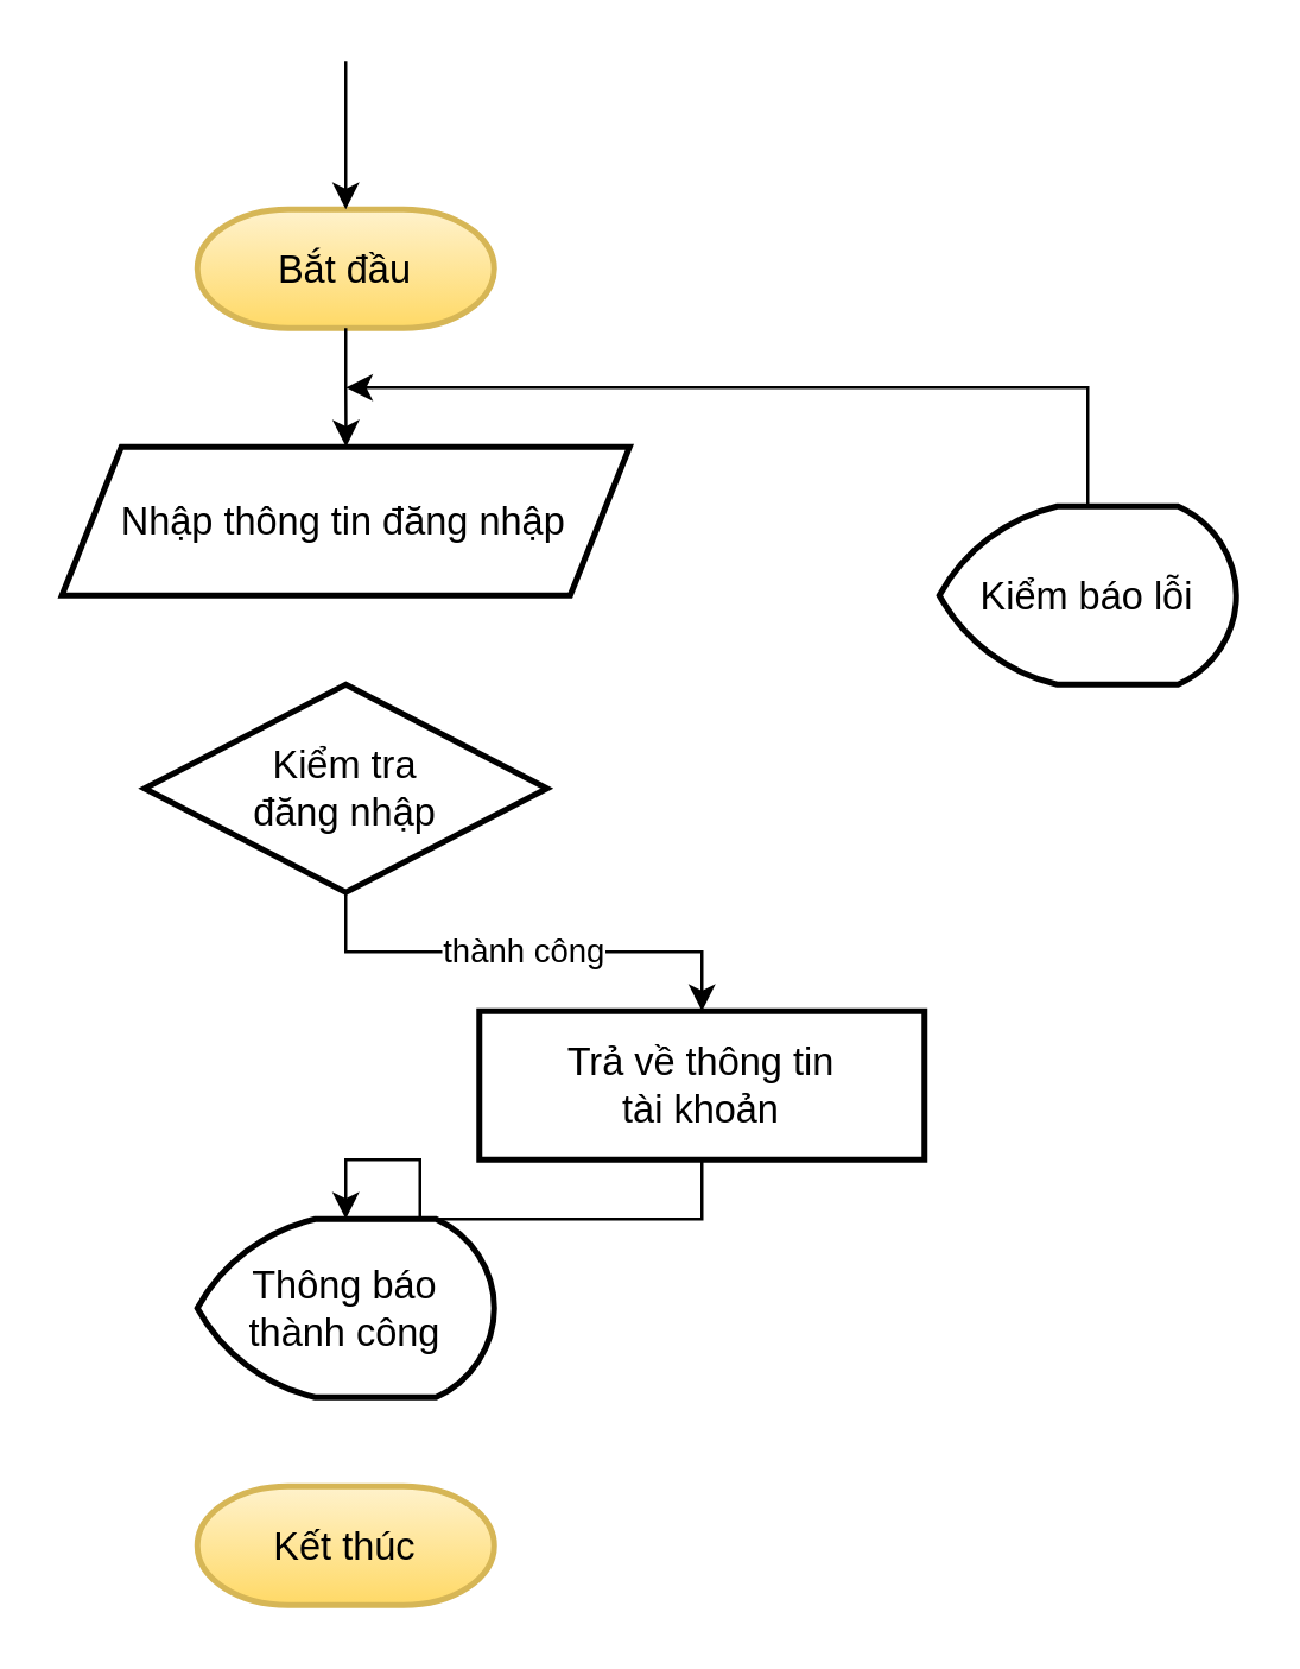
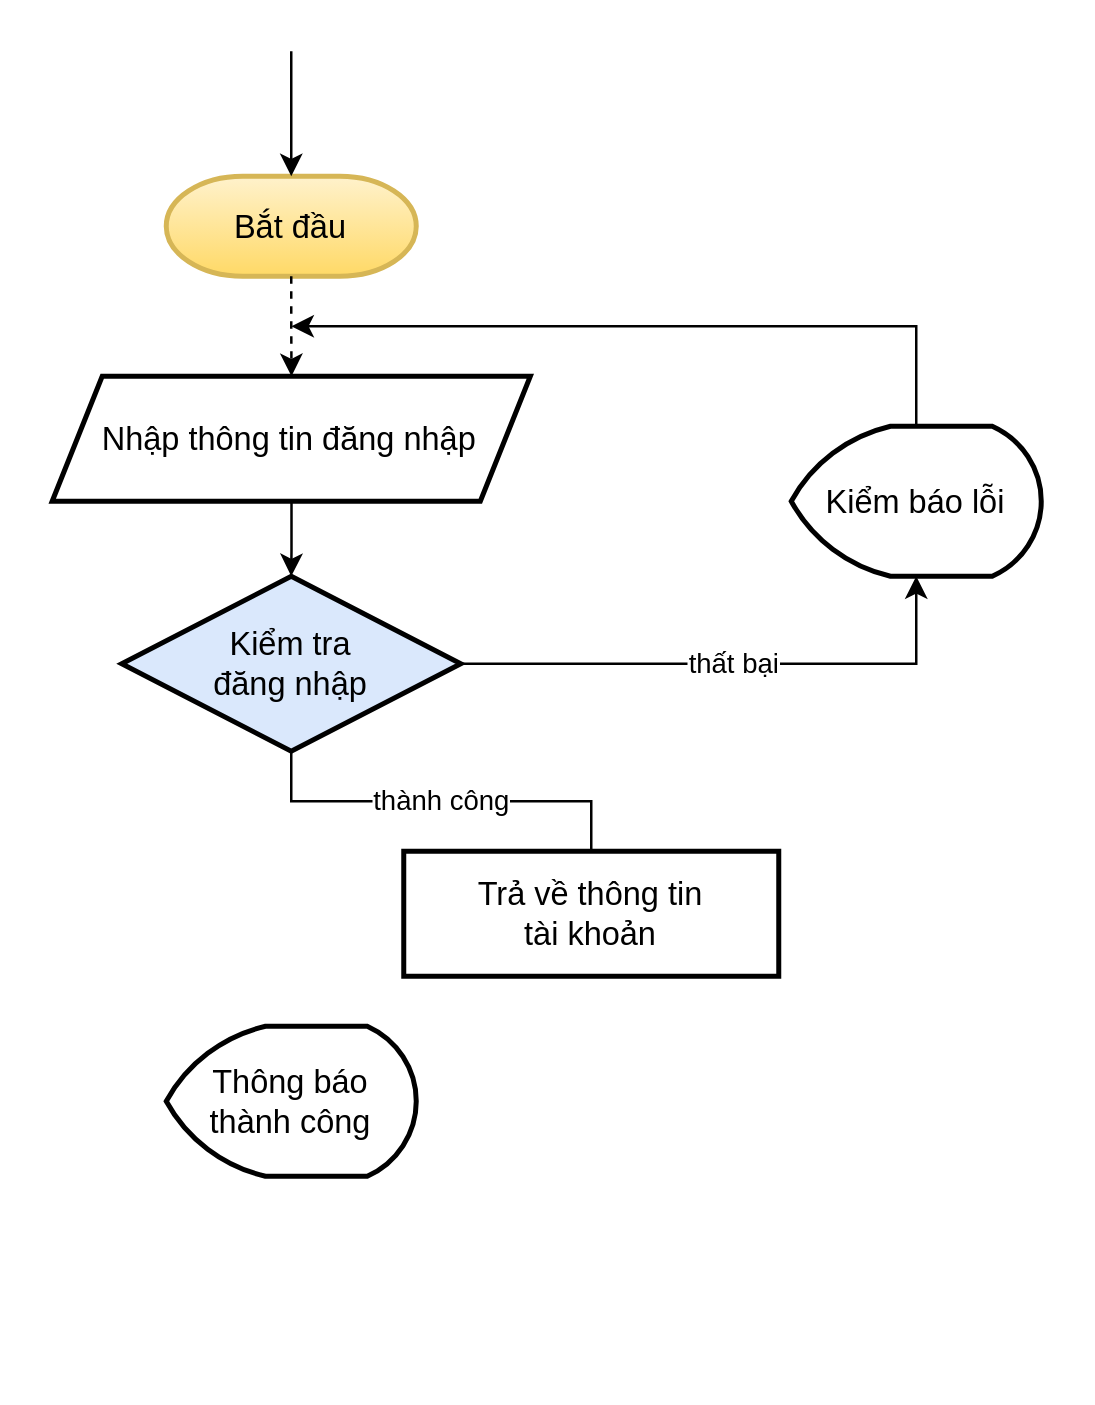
- <mxCell id="4" style="edgeStyle=orthogonalEdgeStyle;rounded=0;orthogonalLoop=1;jettySize=auto;html=1;" parent="1" source="2" target="6" edge="1"><mxGeometry relative="1" as="geometry"><mxPoint x="116" y="110" as="sourcePoint" /></mxGeometry></mxCell>
+ <mxCell id="4" style="edgeStyle=orthogonalEdgeStyle;rounded=0;orthogonalLoop=1;jettySize=auto;html=1;dashed=1;" parent="1" source="2" target="6" edge="1"><mxGeometry relative="1" as="geometry"><mxPoint x="116" y="110" as="sourcePoint" /></mxGeometry></mxCell>
+ <mxCell id="5" style="edgeStyle=orthogonalEdgeStyle;rounded=0;orthogonalLoop=1;jettySize=auto;html=1;" parent="1" source="6" target="8" edge="1"><mxGeometry relative="1" as="geometry" /></mxCell>
- <mxCell id="8" value="Kiểm tra&lt;br&gt;đăng nhập" style="rhombus;whiteSpace=wrap;html=1;strokeWidth=2;labelBorderColor=none;fontSize=13;fontStyle=0" parent="1" vertex="1"><mxGeometry x="48.19" y="230" width="135.62" height="70" as="geometry" /></mxCell>
+ <mxCell id="8" value="Kiểm tra&lt;br&gt;đăng nhập" style="rhombus;whiteSpace=wrap;html=1;strokeWidth=2;labelBorderColor=none;fontSize=13;fontStyle=0;fillColor=#dae8fc;" parent="1" vertex="1"><mxGeometry x="48.19" y="230" width="135.62" height="70" as="geometry" /></mxCell>
+ <mxCell id="7" value="thất bại" style="edgeStyle=orthogonalEdgeStyle;rounded=0;orthogonalLoop=1;jettySize=auto;html=1;entryX=0.5;entryY=1;entryDx=0;entryDy=0;entryPerimeter=0;" parent="1" source="8" target="12" edge="1"><mxGeometry relative="1" as="geometry" /></mxCell>
- <mxCell id="15" value="thành công" style="edgeStyle=orthogonalEdgeStyle;rounded=0;orthogonalLoop=1;jettySize=auto;html=1;entryX=0.5;entryY=0;entryDx=0;entryDy=0;exitX=0.5;exitY=1;exitDx=0;exitDy=0;" edge="1" parent="1" source="8" target="10"><mxGeometry relative="1" as="geometry"><mxPoint x="156" y="305" as="sourcePoint" /><mxPoint x="338.19" y="270" as="targetPoint" /></mxGeometry></mxCell>
+ <mxCell id="15" value="thành công" style="edgeStyle=orthogonalEdgeStyle;rounded=0;orthogonalLoop=1;jettySize=auto;html=1;entryX=0.5;entryY=0;entryDx=0;entryDy=0;exitX=0.5;exitY=1;exitDx=0;exitDy=0;endArrow=none;" edge="1" parent="1" source="8" target="10"><mxGeometry relative="1" as="geometry"><mxPoint x="156" y="305" as="sourcePoint" /><mxPoint x="338.19" y="270" as="targetPoint" /></mxGeometry></mxCell>
- <mxCell id="9" style="edgeStyle=orthogonalEdgeStyle;rounded=0;orthogonalLoop=1;jettySize=auto;html=1;fontSize=21;" edge="1" parent="1" source="10" target="14"><mxGeometry relative="1" as="geometry" /></mxCell>
- <mxCell id="3" value="Kết thúc" style="strokeWidth=2;html=1;shape=mxgraph.flowchart.terminator;whiteSpace=wrap;labelBorderColor=none;fontSize=13;fontStyle=0;fillColor=#fff2cc;strokeColor=#d6b656;gradientColor=#ffd966;" parent="1" vertex="1"><mxGeometry x="66" y="500" width="100" height="40" as="geometry" /></mxCell>
